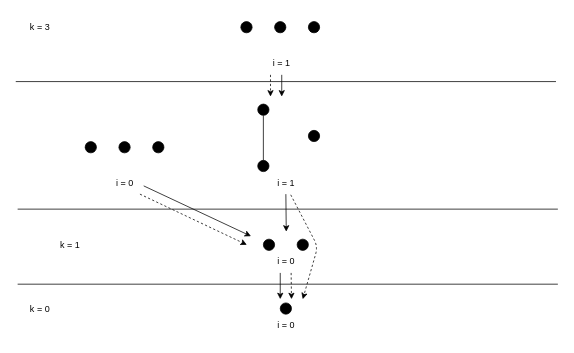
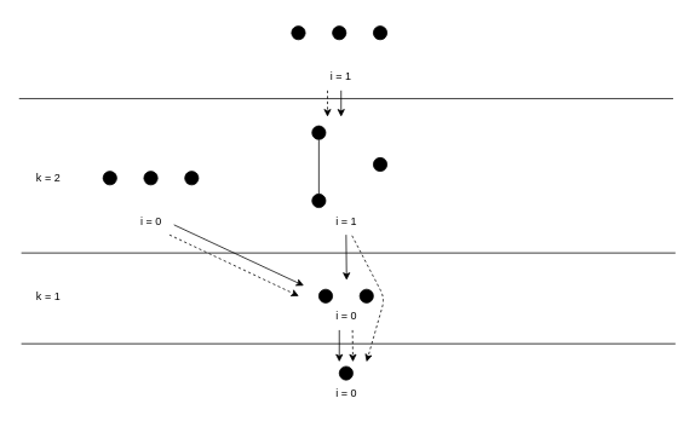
- <mxCell id="26" value="k = 3" style="text;html=1;align=center;verticalAlign=middle;whiteSpace=wrap;rounded=0;strokeColor=none;" parent="1" vertex="1"><mxGeometry x="23" y="20.5" width="60" height="30" as="geometry" /></mxCell>
+ <mxCell id="21" value="k = 2" style="text;html=1;align=center;verticalAlign=middle;whiteSpace=wrap;rounded=0;strokeColor=none;" parent="1" vertex="1"><mxGeometry x="23" y="180.5" width="60" height="30" as="geometry" /></mxCell>
- <mxCell id="9" value="k = 1" style="text;html=1;align=center;verticalAlign=middle;whiteSpace=wrap;rounded=0;strokeColor=none;" parent="1" vertex="1"><mxGeometry x="63" y="310.5" width="60" height="30" as="geometry" /></mxCell>
+ <mxCell id="9" value="k = 1" style="text;html=1;align=center;verticalAlign=middle;whiteSpace=wrap;rounded=0;strokeColor=none;" parent="1" vertex="1"><mxGeometry x="23" y="310.5" width="60" height="30" as="geometry" /></mxCell>
- <mxCell id="8" value="k = 0" style="text;html=1;align=center;verticalAlign=middle;whiteSpace=wrap;rounded=0;strokeColor=none;" parent="1" vertex="1"><mxGeometry x="23" y="395.5" width="60" height="30" as="geometry" /></mxCell>
